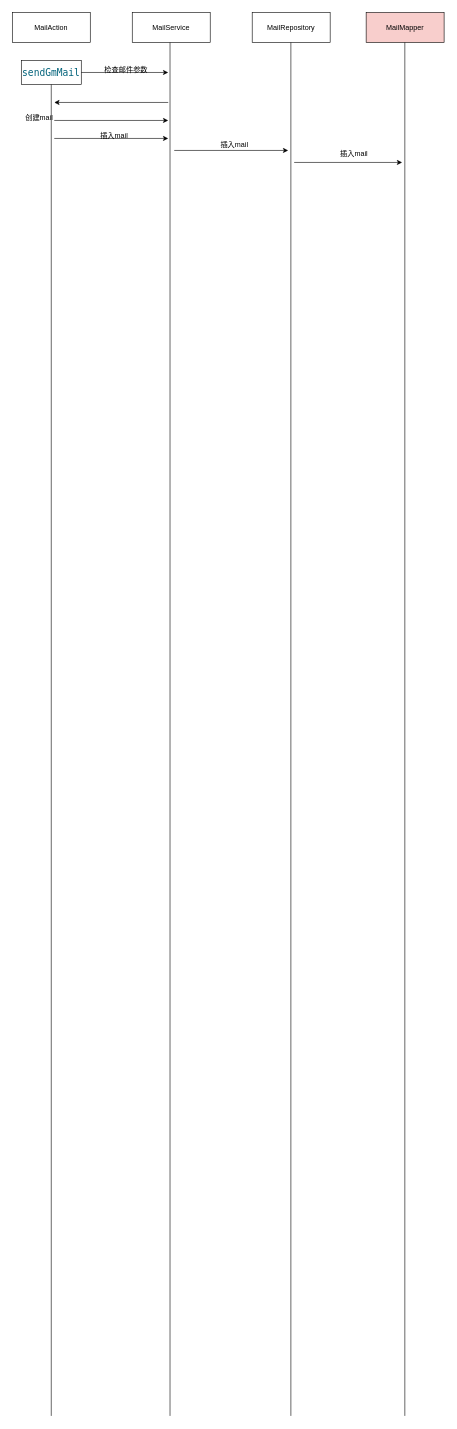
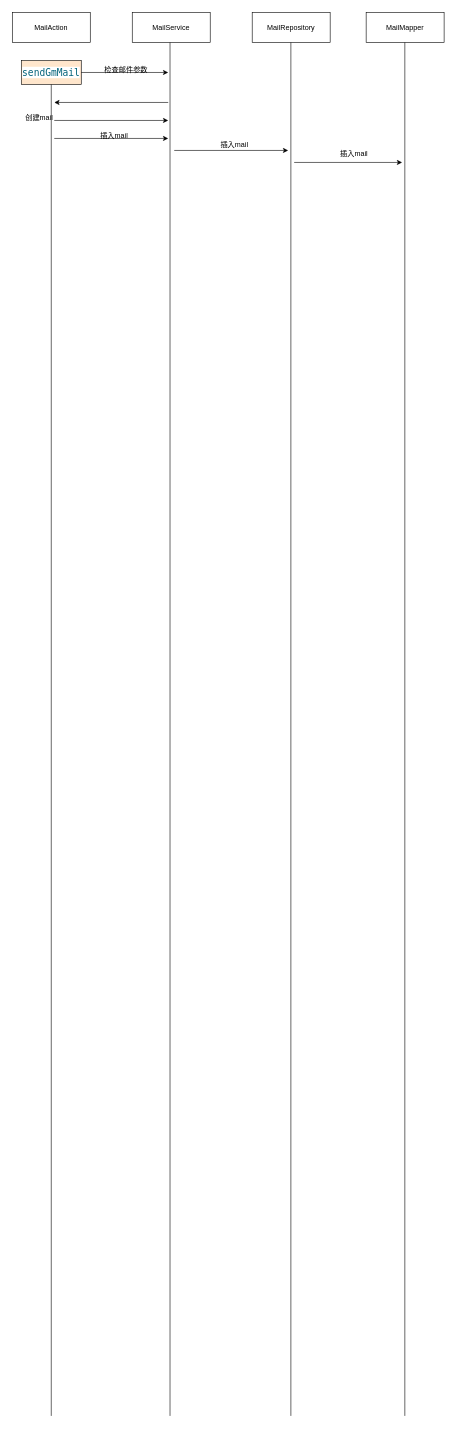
- <mxCell id="5" value="MailMapper" style="rounded=0;whiteSpace=wrap;html=1;fillColor=#f8cecc;" vertex="1" parent="1"><mxGeometry x="610" y="20" width="130" height="50" as="geometry" /></mxCell>
+ <mxCell id="5" value="MailMapper" style="rounded=0;whiteSpace=wrap;html=1;" vertex="1" parent="1"><mxGeometry x="610" y="20" width="130" height="50" as="geometry" /></mxCell>
- <mxCell id="11" value="&lt;pre style=&quot;background-color:#ffffff;color:#080808;font-family:'宋体',monospace;font-size:12.0pt;&quot;&gt;&lt;span style=&quot;color:#00627a;&quot;&gt;sendGmMail&lt;/span&gt;&lt;/pre&gt;" style="rounded=0;whiteSpace=wrap;html=1;" vertex="1" parent="1"><mxGeometry x="35" y="100" width="100" height="40" as="geometry" /></mxCell>
+ <mxCell id="11" value="&lt;pre style=&quot;background-color:#ffffff;color:#080808;font-family:'宋体',monospace;font-size:12.0pt;&quot;&gt;&lt;span style=&quot;color:#00627a;&quot;&gt;sendGmMail&lt;/span&gt;&lt;/pre&gt;" style="rounded=0;whiteSpace=wrap;html=1;fillColor=#ffe6cc;" vertex="1" parent="1"><mxGeometry x="35" y="100" width="100" height="40" as="geometry" /></mxCell>
